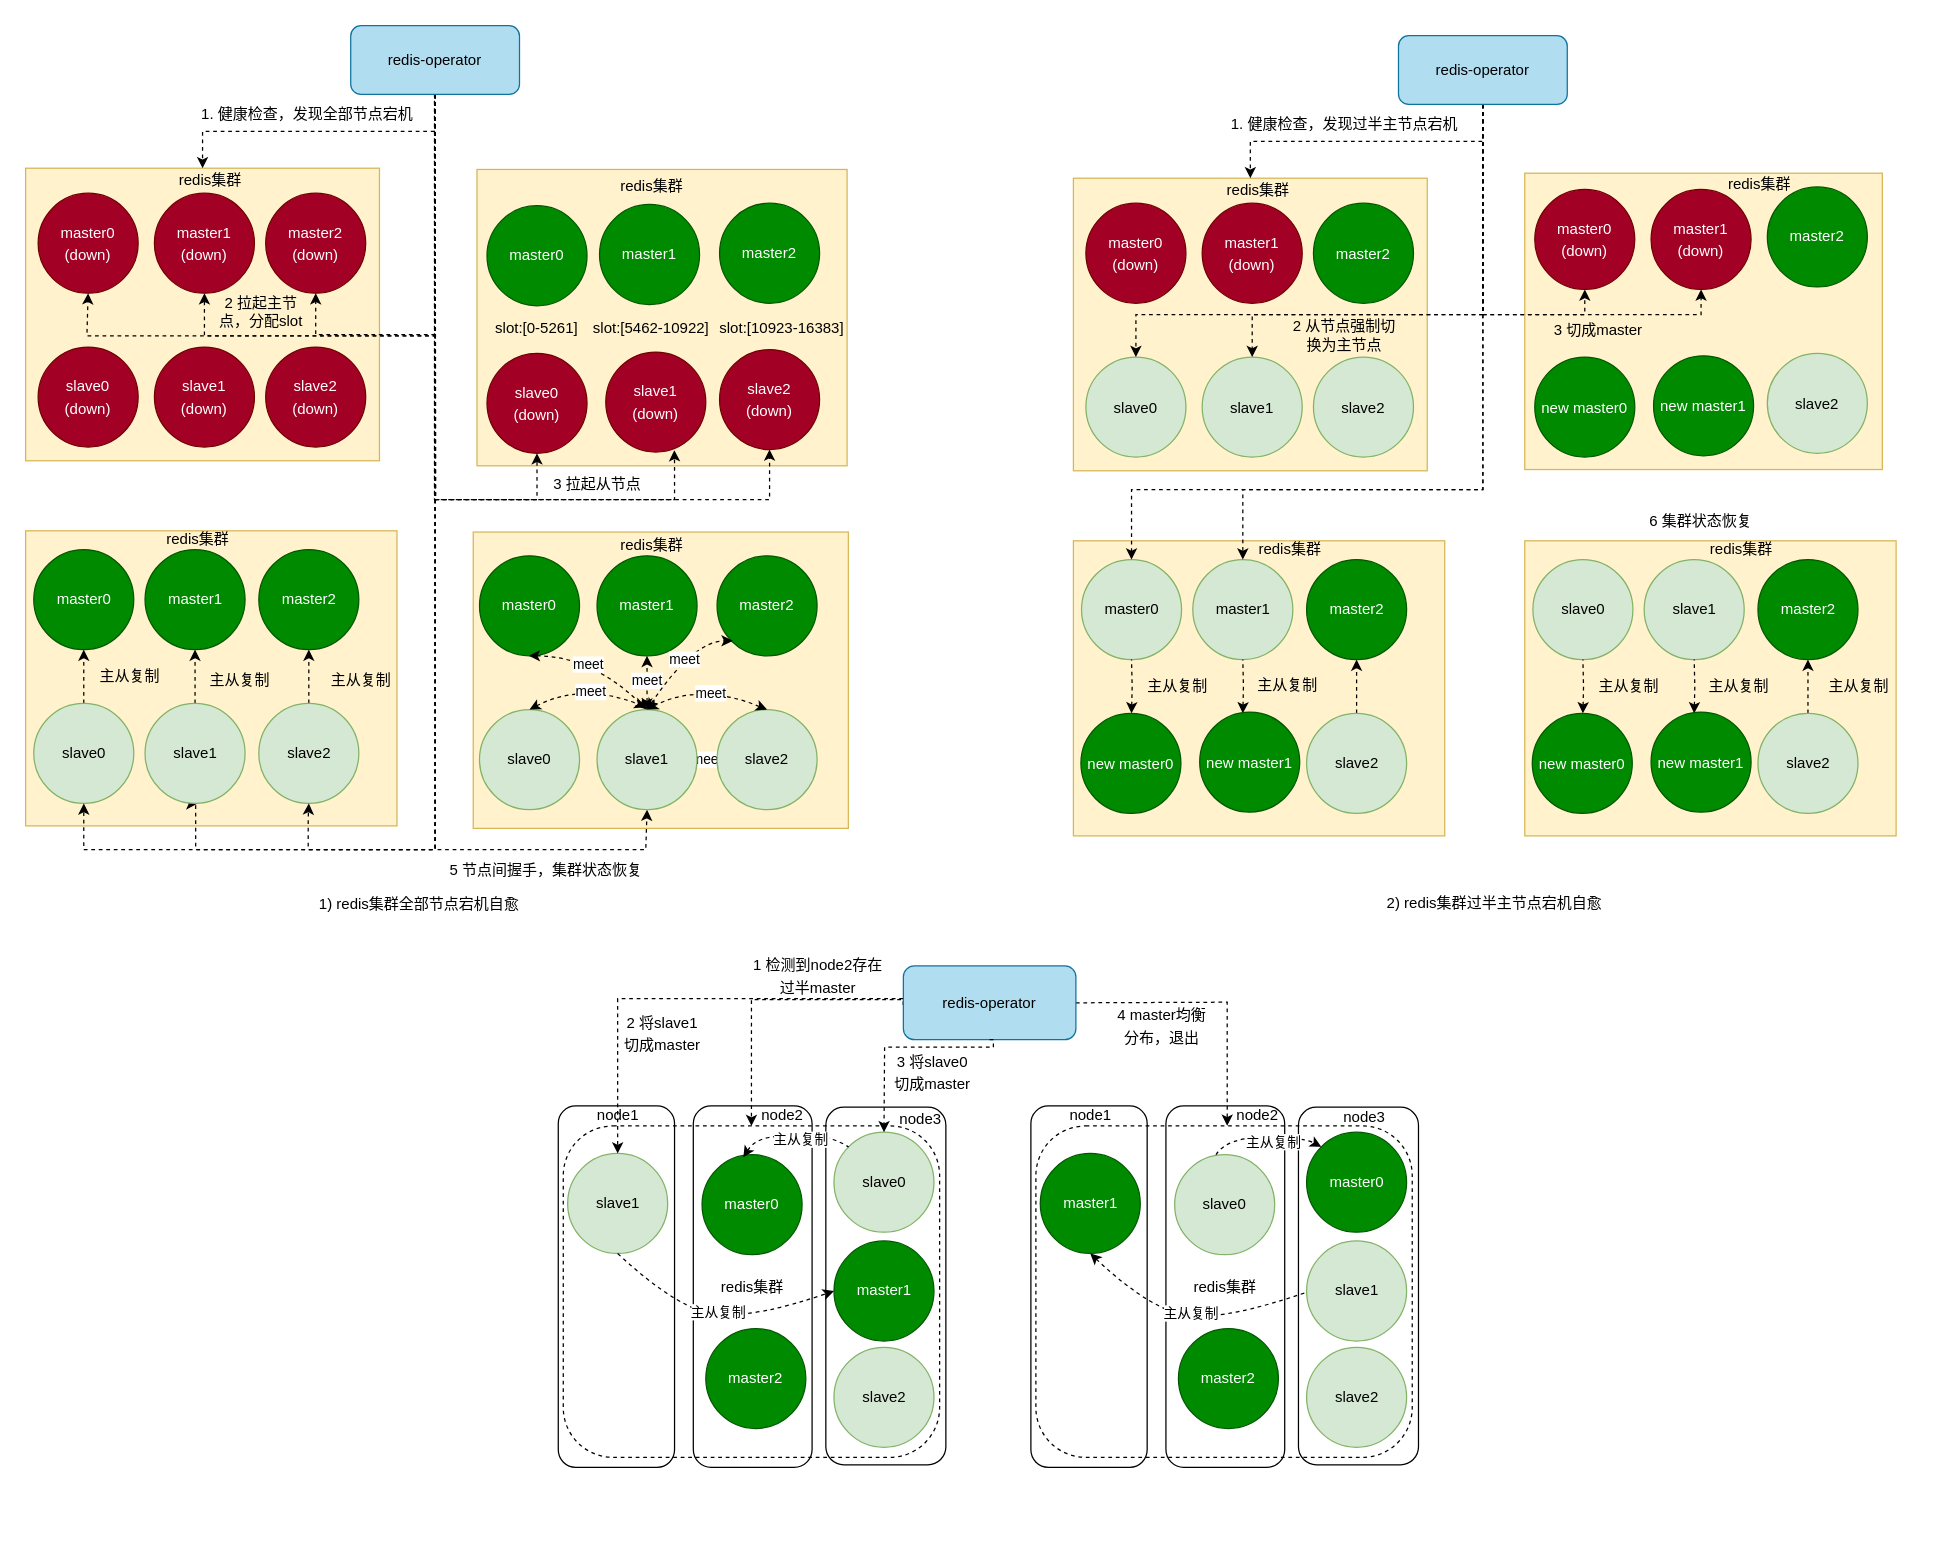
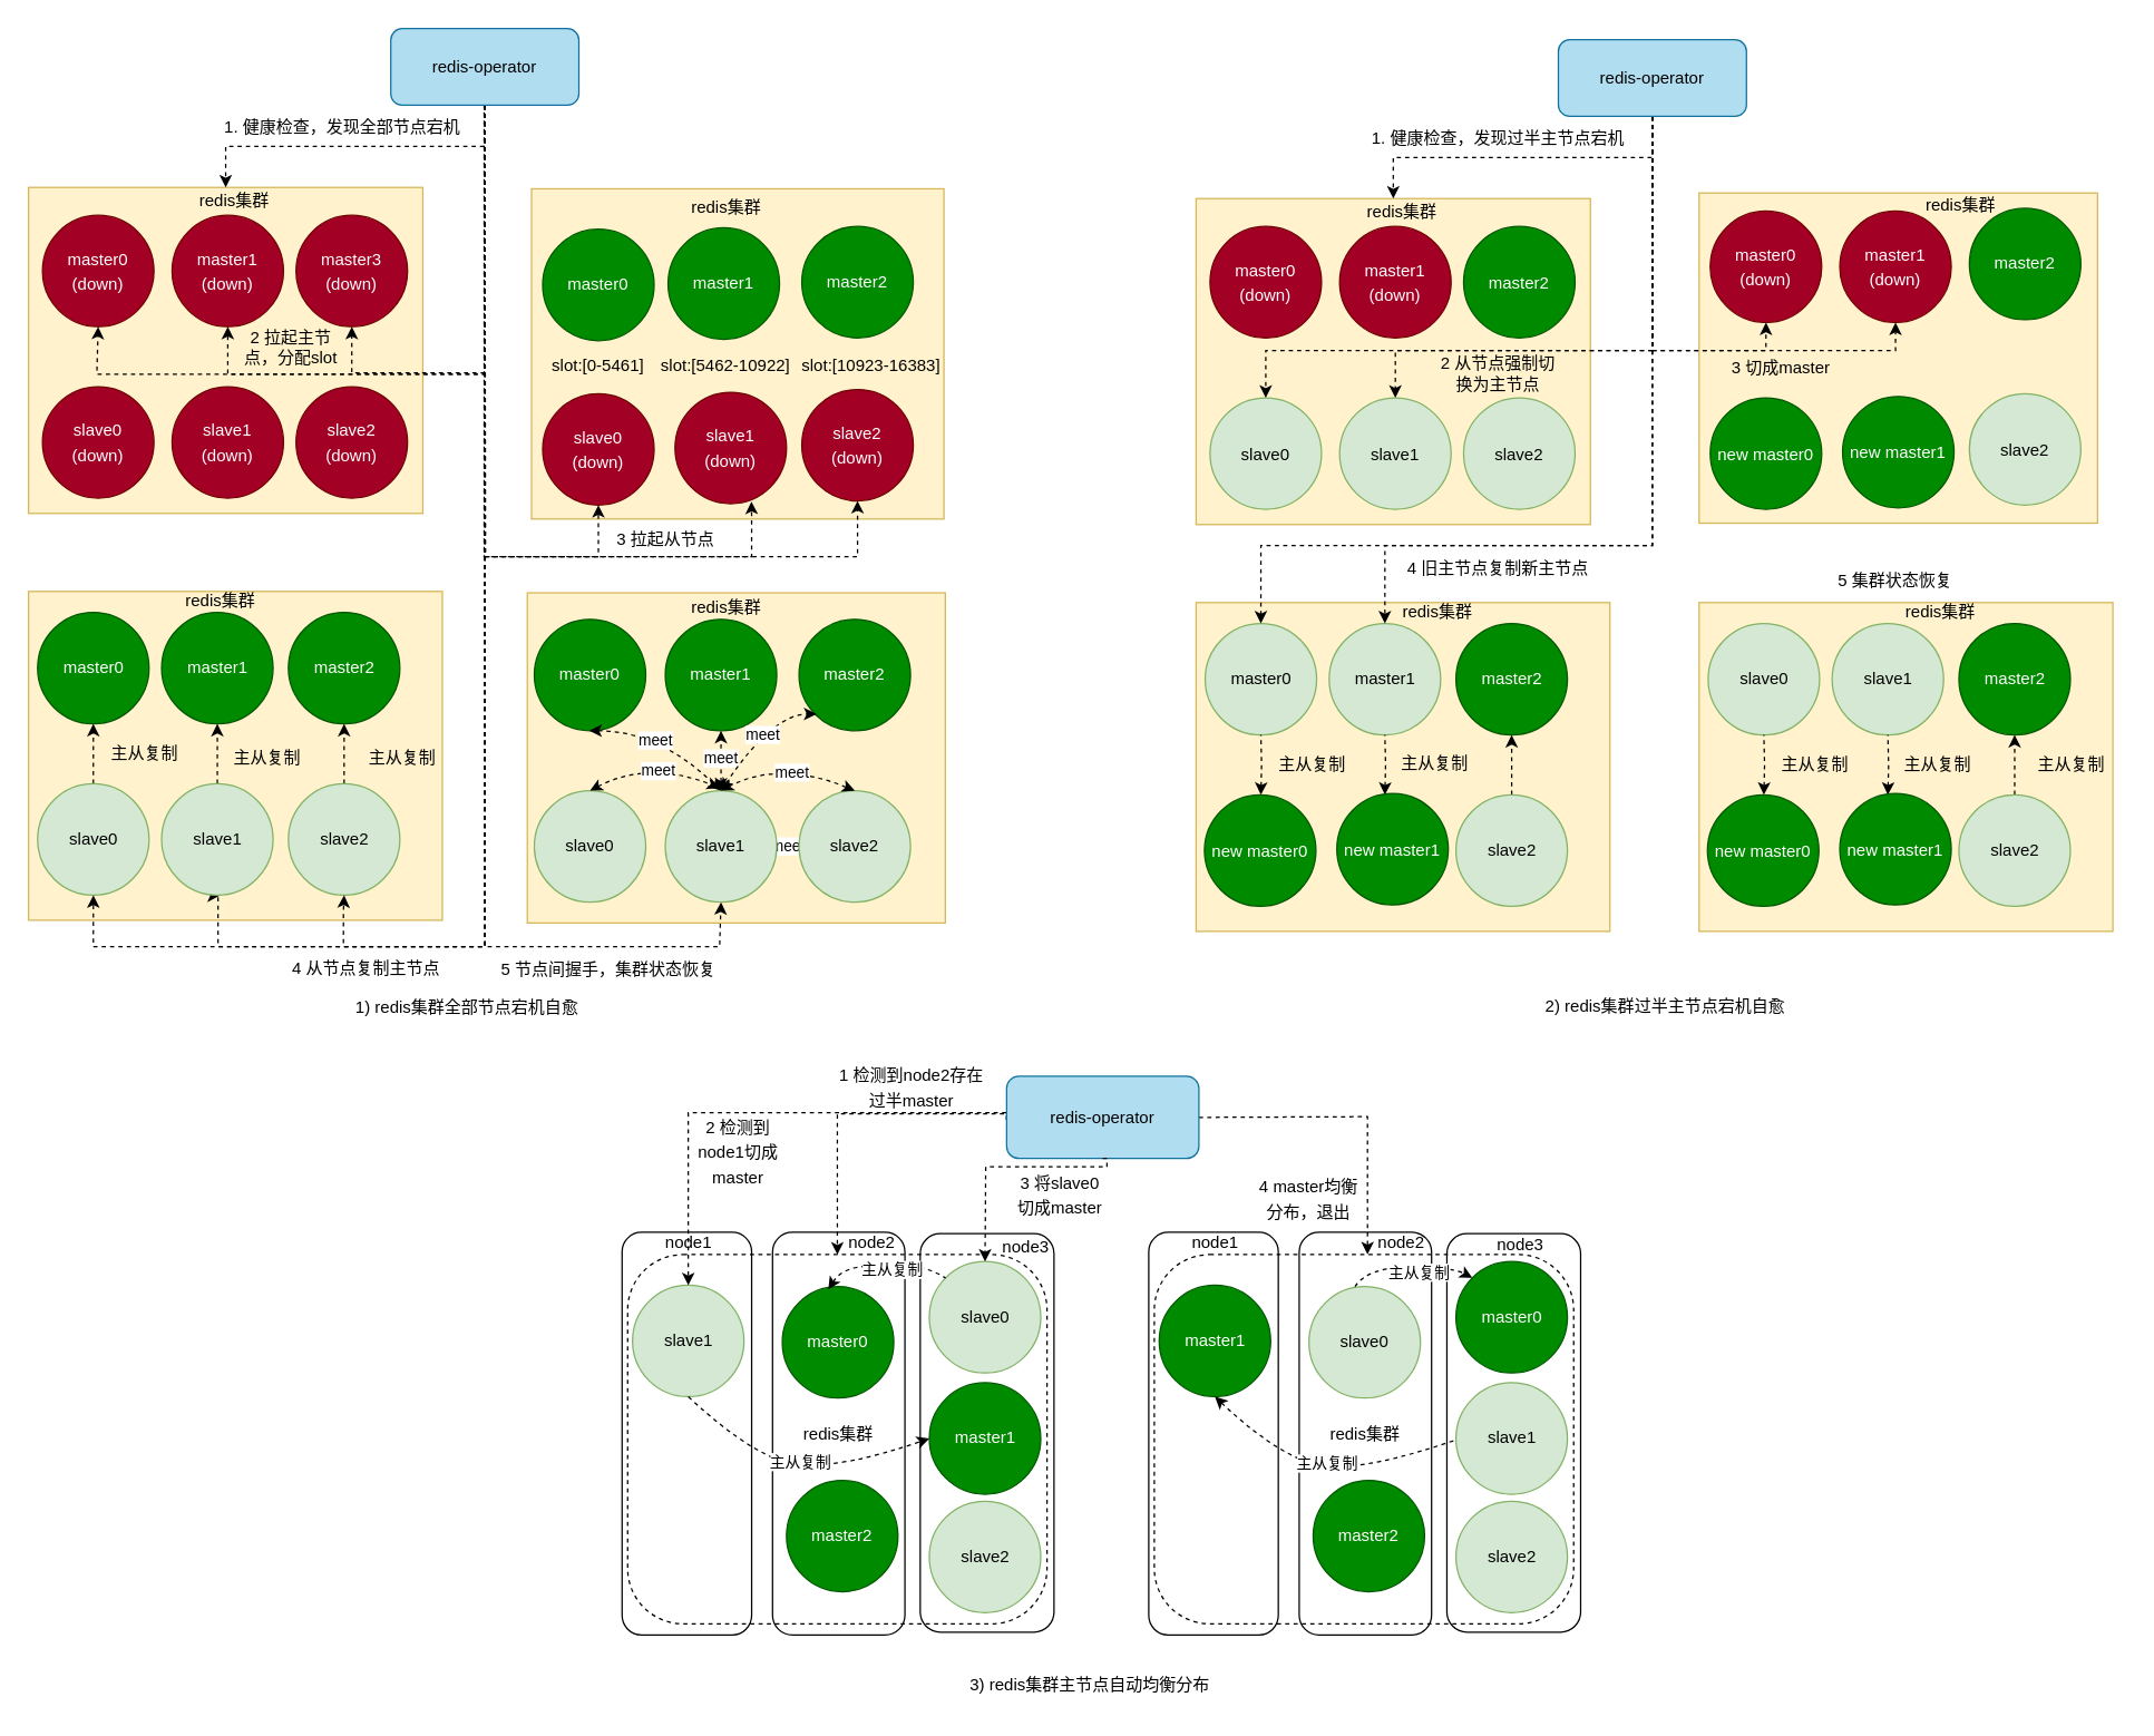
- <mxCell id="9" value="&lt;p style=&quot;line-height: 150%;&quot;&gt;master2&lt;br&gt;(down)&lt;/p&gt;" style="ellipse;whiteSpace=wrap;html=1;aspect=fixed;fillColor=#a20025;fontColor=#ffffff;strokeColor=#6F0000;" parent="1" vertex="1"><mxGeometry x="212" y="154" width="80" height="80" as="geometry" /></mxCell>
+ <mxCell id="9" value="&lt;p style=&quot;line-height: 150%;&quot;&gt;master3&lt;br&gt;(down)&lt;/p&gt;" style="ellipse;whiteSpace=wrap;html=1;aspect=fixed;fillColor=#a20025;fontColor=#ffffff;strokeColor=#6F0000;" parent="1" vertex="1"><mxGeometry x="212" y="154" width="80" height="80" as="geometry" /></mxCell>
- <mxCell id="45" value="slot:[0-5261]" style="text;html=1;strokeColor=none;fillColor=none;align=center;verticalAlign=middle;whiteSpace=wrap;rounded=0;" parent="1" vertex="1"><mxGeometry x="389" y="247" width="80" height="30" as="geometry" /></mxCell>
+ <mxCell id="45" value="slot:[0-5461]" style="text;html=1;strokeColor=none;fillColor=none;align=center;verticalAlign=middle;whiteSpace=wrap;rounded=0;" parent="1" vertex="1"><mxGeometry x="389" y="247" width="80" height="30" as="geometry" /></mxCell>
+ <mxCell id="112" value="4 旧主节点复制新主节点" style="text;html=1;strokeColor=none;fillColor=none;align=center;verticalAlign=middle;whiteSpace=wrap;rounded=0;" vertex="1" parent="1"><mxGeometry x="1004" y="395" width="141.5" height="25" as="geometry" /></mxCell>
- <mxCell id="127" value="6 集群状态恢复" style="text;html=1;strokeColor=none;fillColor=none;align=center;verticalAlign=middle;whiteSpace=wrap;rounded=0;" vertex="1" parent="1"><mxGeometry x="1289.25" y="404" width="141.5" height="25" as="geometry" /></mxCell>
+ <mxCell id="127" value="5 集群状态恢复" style="text;html=1;strokeColor=none;fillColor=none;align=center;verticalAlign=middle;whiteSpace=wrap;rounded=0;" vertex="1" parent="1"><mxGeometry x="1289.25" y="404" width="141.5" height="25" as="geometry" /></mxCell>
+ <mxCell id="24" value="4 从节点复制主节点" style="text;html=1;strokeColor=none;fillColor=none;align=center;verticalAlign=middle;whiteSpace=wrap;rounded=0;" parent="1" vertex="1"><mxGeometry x="206.5" y="682" width="111" height="25" as="geometry" /></mxCell>
- <mxCell id="146" value="&lt;p style=&quot;line-height: 150%;&quot;&gt;4 master均衡分布，退出&lt;/p&gt;" style="text;html=1;strokeColor=none;fillColor=none;align=center;verticalAlign=middle;whiteSpace=wrap;rounded=0;dashed=1;" vertex="1" parent="1"><mxGeometry x="888" y="809" width="82" height="22" as="geometry" /></mxCell>
+ <mxCell id="146" value="&lt;p style=&quot;line-height: 150%;&quot;&gt;4 master均衡分布，退出&lt;/p&gt;" style="text;html=1;strokeColor=none;fillColor=none;align=center;verticalAlign=middle;whiteSpace=wrap;rounded=0;dashed=1;" vertex="1" parent="1"><mxGeometry x="898" y="849" width="82" height="22" as="geometry" /></mxCell>
- <mxCell id="145" value="&lt;p style=&quot;line-height: 150%;&quot;&gt;2 将slave1切成master&lt;/p&gt;" style="text;html=1;strokeColor=none;fillColor=none;align=center;verticalAlign=middle;whiteSpace=wrap;rounded=0;dashed=1;" vertex="1" parent="1"><mxGeometry x="495" y="807" width="69" height="37" as="geometry" /></mxCell>
+ <mxCell id="145" value="&lt;p style=&quot;line-height: 150%;&quot;&gt;2 检测到node1切成master&lt;/p&gt;" style="text;html=1;strokeColor=none;fillColor=none;align=center;verticalAlign=middle;whiteSpace=wrap;rounded=0;dashed=1;" vertex="1" parent="1"><mxGeometry x="495" y="807" width="69" height="37" as="geometry" /></mxCell>
- <mxCell id="162" value="&lt;p style=&quot;line-height: 150%;&quot;&gt;3 将slave0切成master&lt;/p&gt;" style="text;html=1;strokeColor=none;fillColor=none;align=center;verticalAlign=middle;whiteSpace=wrap;rounded=0;dashed=1;" vertex="1" parent="1"><mxGeometry x="711" y="838" width="69" height="37" as="geometry" /></mxCell>
+ <mxCell id="162" value="&lt;p style=&quot;line-height: 150%;&quot;&gt;3 将slave0切成master&lt;/p&gt;" style="text;html=1;strokeColor=none;fillColor=none;align=center;verticalAlign=middle;whiteSpace=wrap;rounded=0;dashed=1;" vertex="1" parent="1"><mxGeometry x="726" y="838" width="69" height="37" as="geometry" /></mxCell>
+ <mxCell id="173" value="3) redis集群主节点自动均衡分布" style="text;html=1;strokeColor=none;fillColor=none;align=center;verticalAlign=middle;whiteSpace=wrap;rounded=0;" vertex="1" parent="1"><mxGeometry x="692" y="1194" width="180" height="30" as="geometry" /></mxCell>
